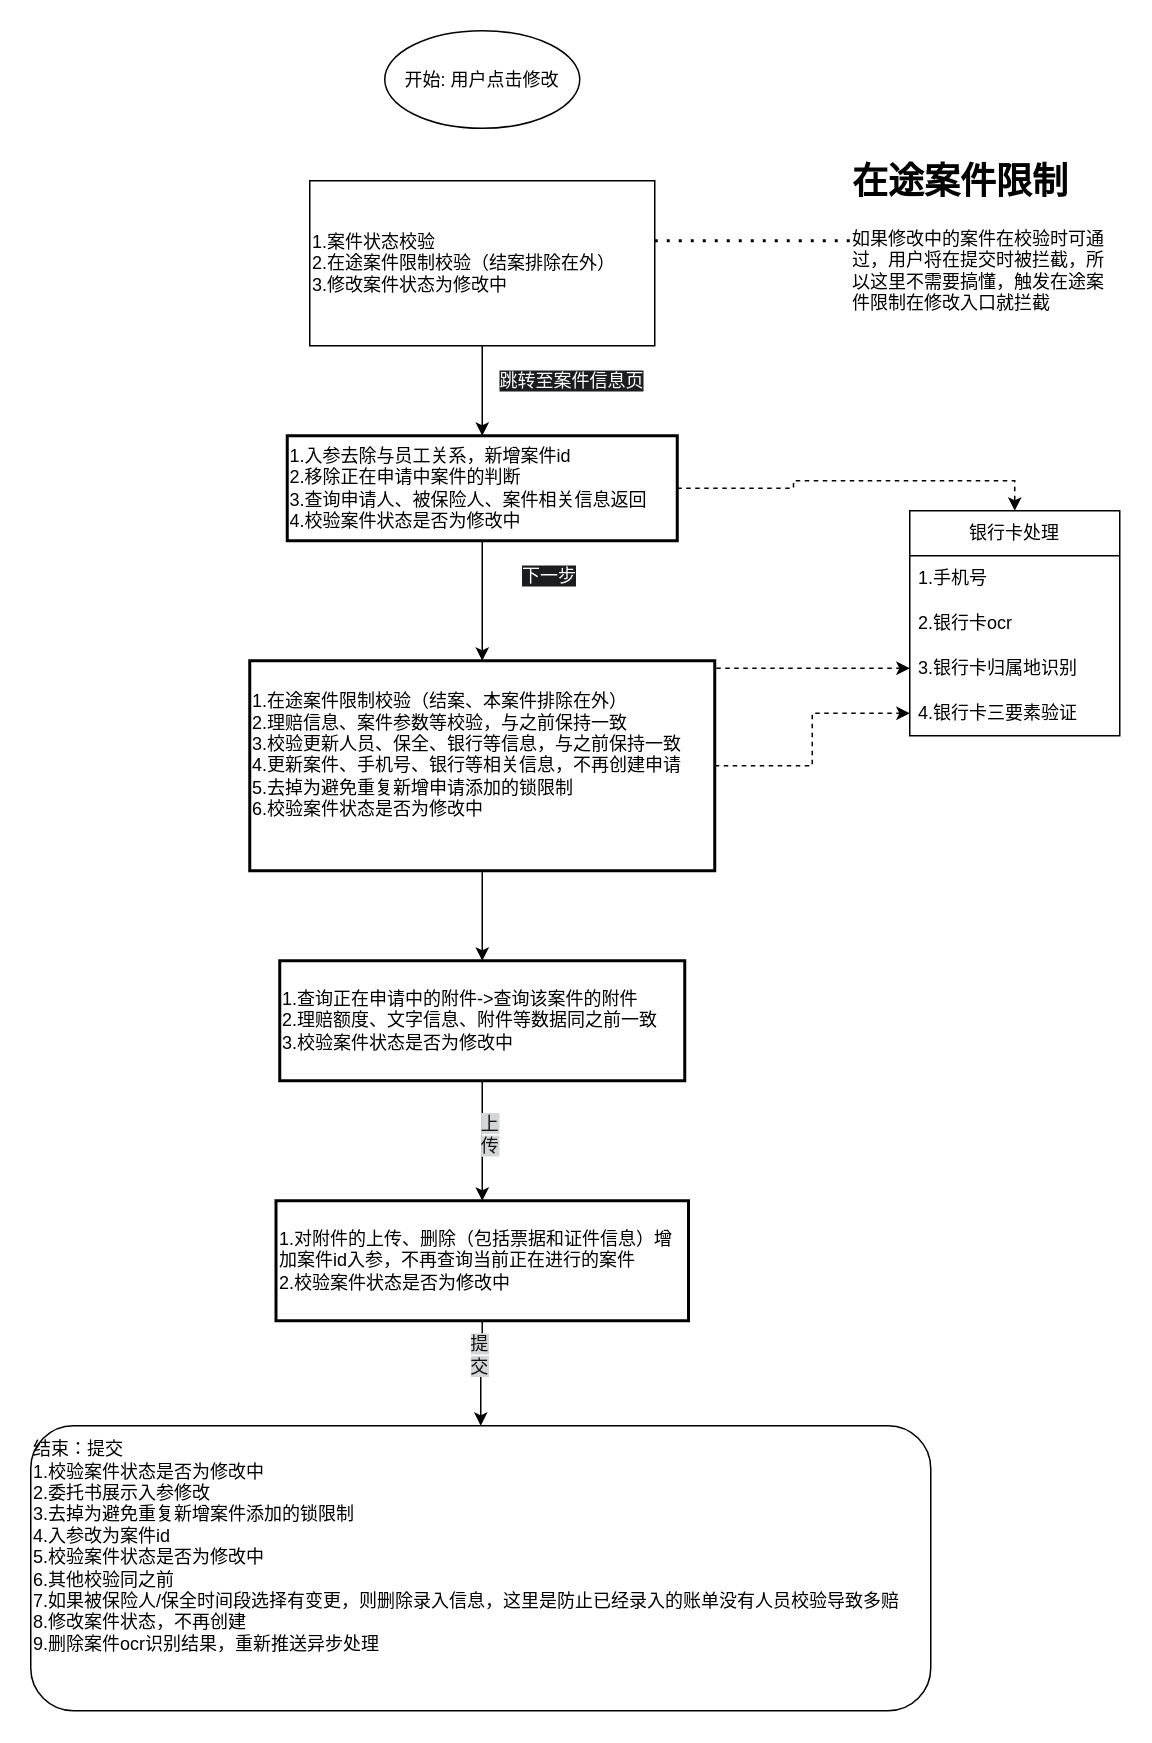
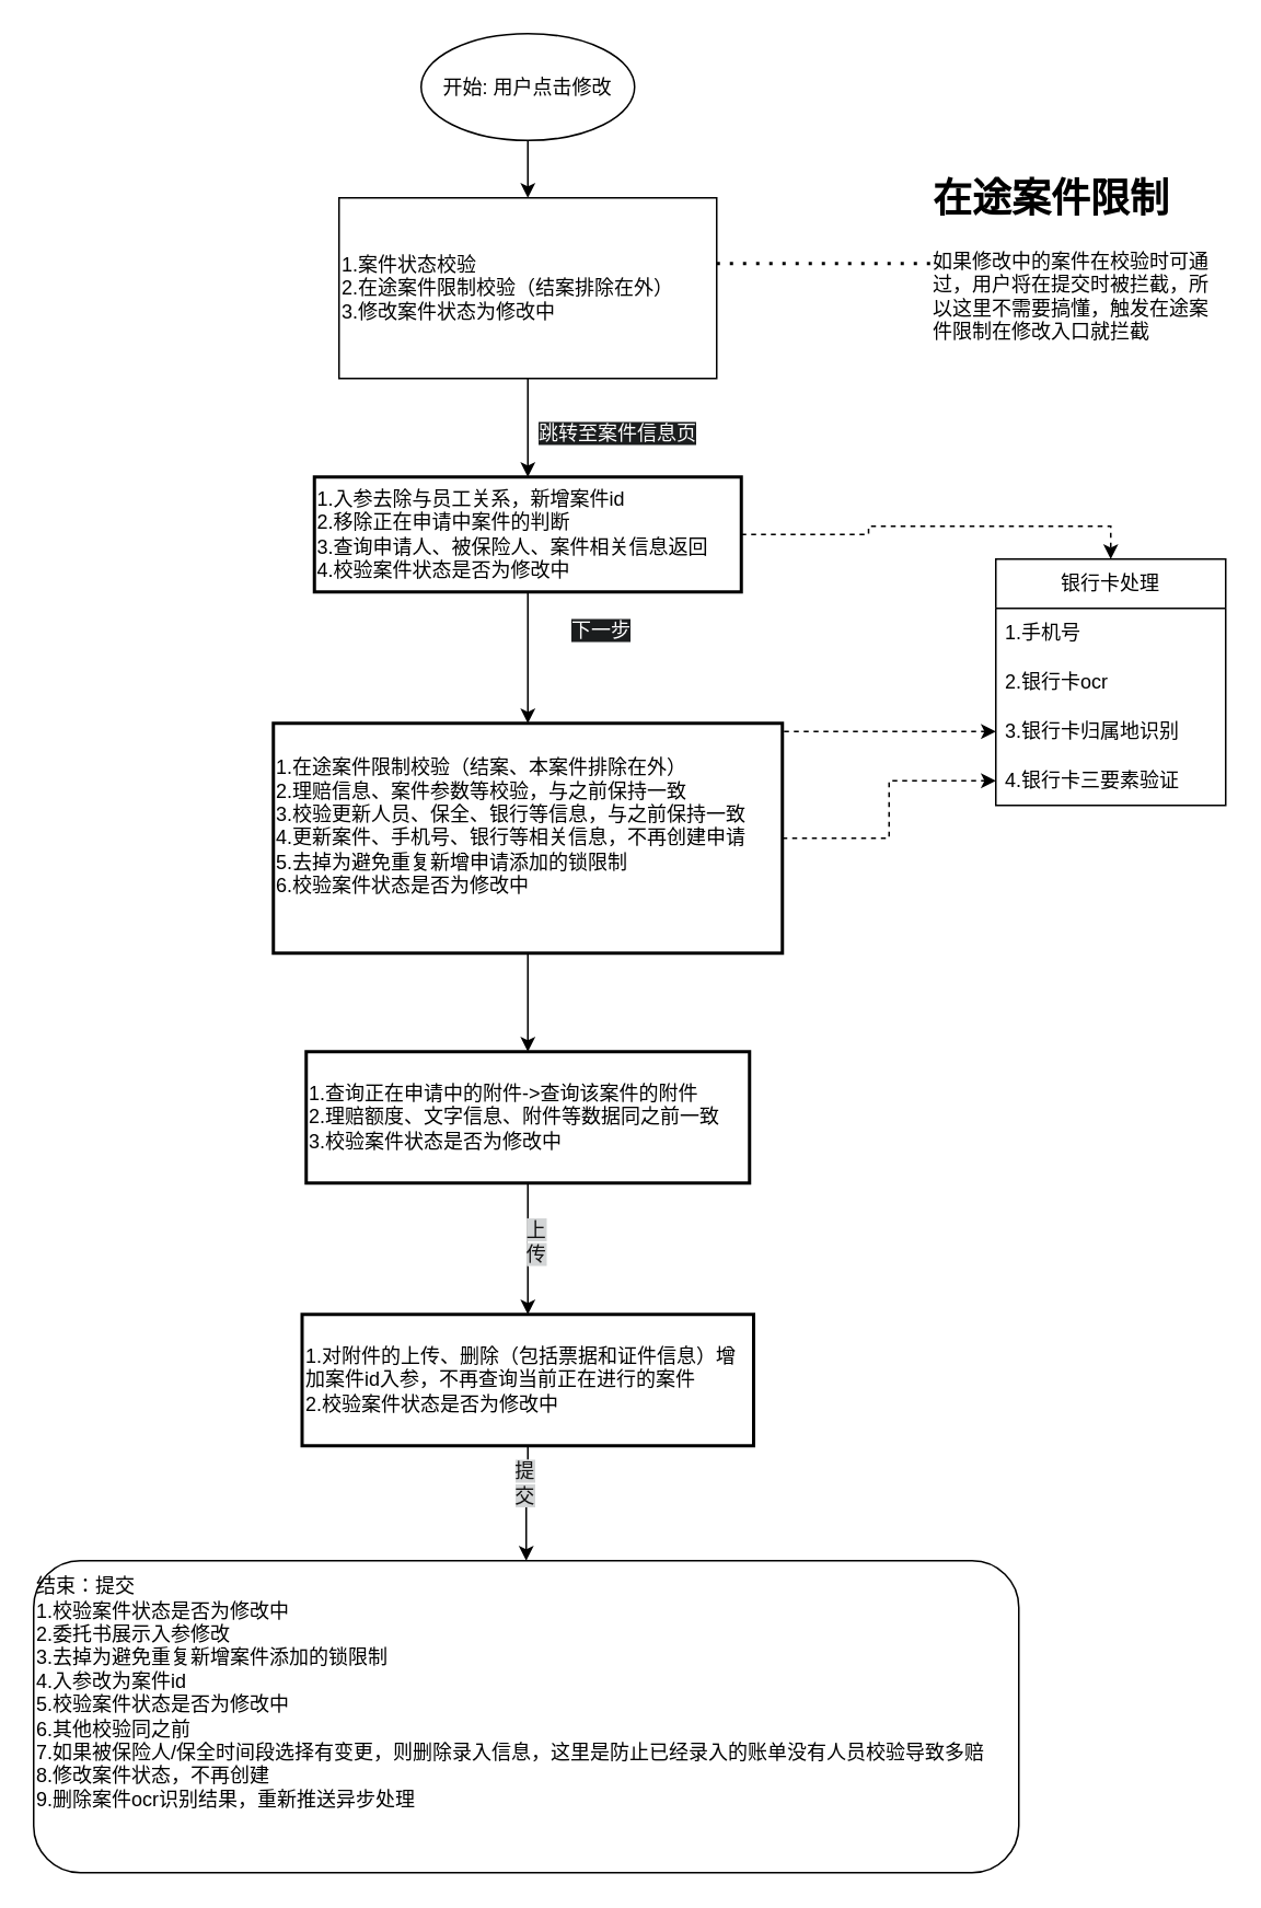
+ <mxCell id="5" value="" style="edgeStyle=orthogonalEdgeStyle;rounded=0;orthogonalLoop=1;jettySize=auto;html=1;" edge="1" parent="1" source="6" target="18"><mxGeometry relative="1" as="geometry" /></mxCell>
- <mxCell id="15" value="&lt;span style=&quot;color: rgb(255, 255, 255); font-family: Helvetica; font-size: 12px; font-style: normal; font-variant-ligatures: normal; font-variant-caps: normal; font-weight: 400; letter-spacing: normal; orphans: 2; text-indent: 0px; text-transform: none; widows: 2; word-spacing: 0px; -webkit-text-stroke-width: 0px; white-space: normal; background-color: rgb(27, 29, 30); text-decoration-thickness: initial; text-decoration-style: initial; text-decoration-color: initial; float: none; display: inline !important;&quot;&gt;跳转至案件信息页&lt;/span&gt;" style="text;whiteSpace=wrap;html=1;align=left;fixDash=0;" parent="1" vertex="1"><mxGeometry x="331" y="240" width="120" height="30" as="geometry" /></mxCell>
+ <mxCell id="15" value="&lt;span style=&quot;color: rgb(255, 255, 255); font-family: Helvetica; font-size: 12px; font-style: normal; font-variant-ligatures: normal; font-variant-caps: normal; font-weight: 400; letter-spacing: normal; orphans: 2; text-indent: 0px; text-transform: none; widows: 2; word-spacing: 0px; -webkit-text-stroke-width: 0px; white-space: normal; background-color: rgb(27, 29, 30); text-decoration-thickness: initial; text-decoration-style: initial; text-decoration-color: initial; float: none; display: inline !important;&quot;&gt;跳转至案件信息页&lt;/span&gt;" style="text;whiteSpace=wrap;html=1;align=left;fixDash=0;" parent="1" vertex="1"><mxGeometry x="326" y="250" width="120" height="30" as="geometry" /></mxCell>
